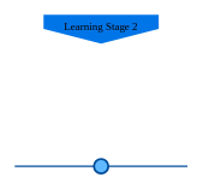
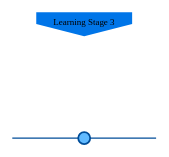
- <mxCell id="4" value="&lt;span&gt;&lt;font color=&quot;#000000&quot; face=&quot;Serif&quot;&gt;Learning Stage 2&lt;/font&gt;&lt;/span&gt;" style="shape=offPageConnector;whiteSpace=wrap;html=1;fillColor=#0075E8;fontSize=15;fontColor=#FFFFFF;size=0.509;verticalAlign=top;strokeColor=none;" parent="1" vertex="1"><mxGeometry x="60" y="20" width="160" height="40" as="geometry" /></mxCell>
+ <mxCell id="4" value="&lt;span&gt;&lt;font color=&quot;#000000&quot; face=&quot;Serif&quot;&gt;Learning Stage 3&lt;/font&gt;&lt;/span&gt;" style="shape=offPageConnector;whiteSpace=wrap;html=1;fillColor=#0075E8;fontSize=15;fontColor=#FFFFFF;size=0.509;verticalAlign=top;strokeColor=none;" parent="1" vertex="1"><mxGeometry x="60" y="20" width="160" height="40" as="geometry" /></mxCell>
